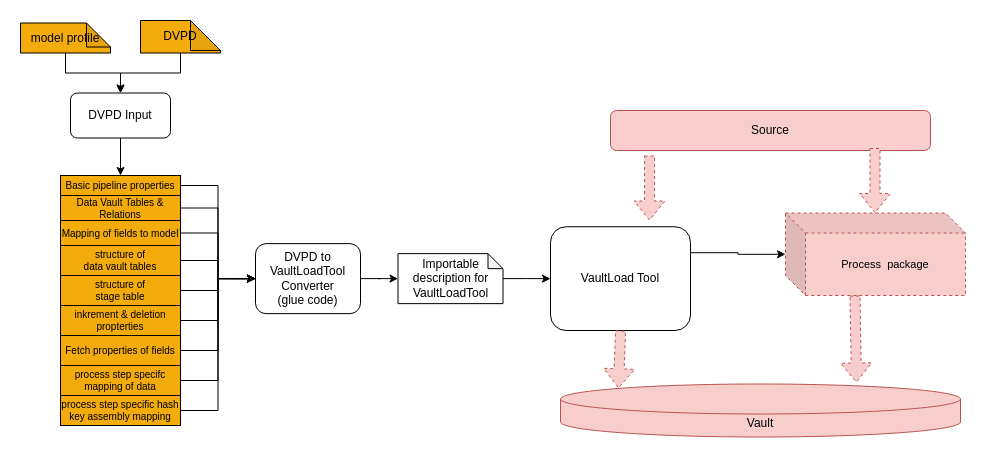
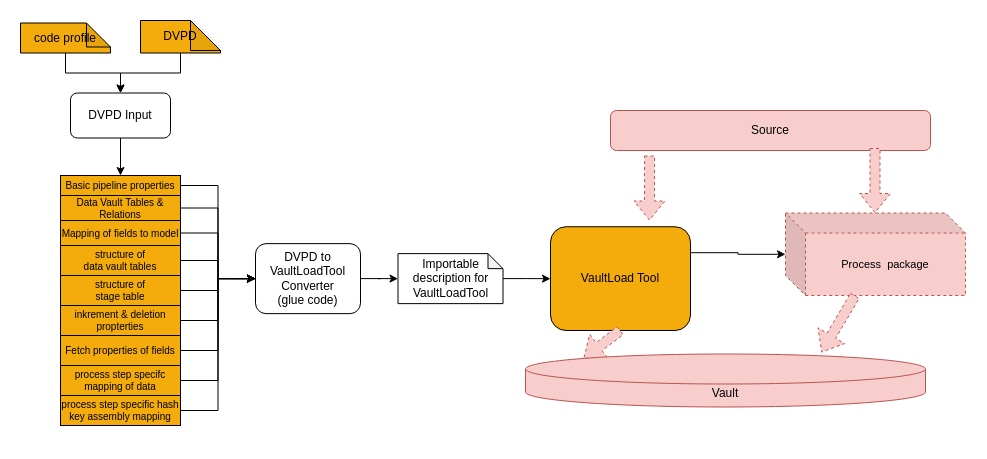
- <mxCell id="13" value="model profile" style="shape=note;whiteSpace=wrap;html=1;backgroundOutline=1;darkOpacity=0.05;fillColor=#F3AC0C;gradientColor=none;size=24;" parent="1" vertex="1"><mxGeometry x="20" y="22.5" width="90" height="30" as="geometry" /></mxCell>
+ <mxCell id="13" value="code profile" style="shape=note;whiteSpace=wrap;html=1;backgroundOutline=1;darkOpacity=0.05;fillColor=#F3AC0C;gradientColor=none;size=24;" parent="1" vertex="1"><mxGeometry x="20" y="22.5" width="90" height="30" as="geometry" /></mxCell>
- <mxCell id="31" value="VaultLoad Tool" style="rounded=1;whiteSpace=wrap;html=1;" parent="1" vertex="1"><mxGeometry x="550" y="226.25" width="140" height="103.75" as="geometry" /></mxCell>
+ <mxCell id="31" value="VaultLoad Tool" style="rounded=1;whiteSpace=wrap;html=1;fillColor=#f3ac0c;" parent="1" vertex="1"><mxGeometry x="550" y="226.25" width="140" height="103.75" as="geometry" /></mxCell>
- <mxCell id="36" value="Vault" style="shape=cylinder3;whiteSpace=wrap;html=1;boundedLbl=1;backgroundOutline=1;size=15;rounded=0;strokeColor=#b85450;fontFamily=Helvetica;fontSize=12;fillColor=#f8cecc;" parent="1" vertex="1"><mxGeometry x="560" y="383.5" width="400" height="53" as="geometry" /></mxCell>
+ <mxCell id="36" value="Vault" style="shape=cylinder3;whiteSpace=wrap;html=1;boundedLbl=1;backgroundOutline=1;size=15;rounded=0;strokeColor=#b85450;fontFamily=Helvetica;fontSize=12;fillColor=#f8cecc;" parent="1" vertex="1"><mxGeometry x="525" y="353.5" width="400" height="53" as="geometry" /></mxCell>
